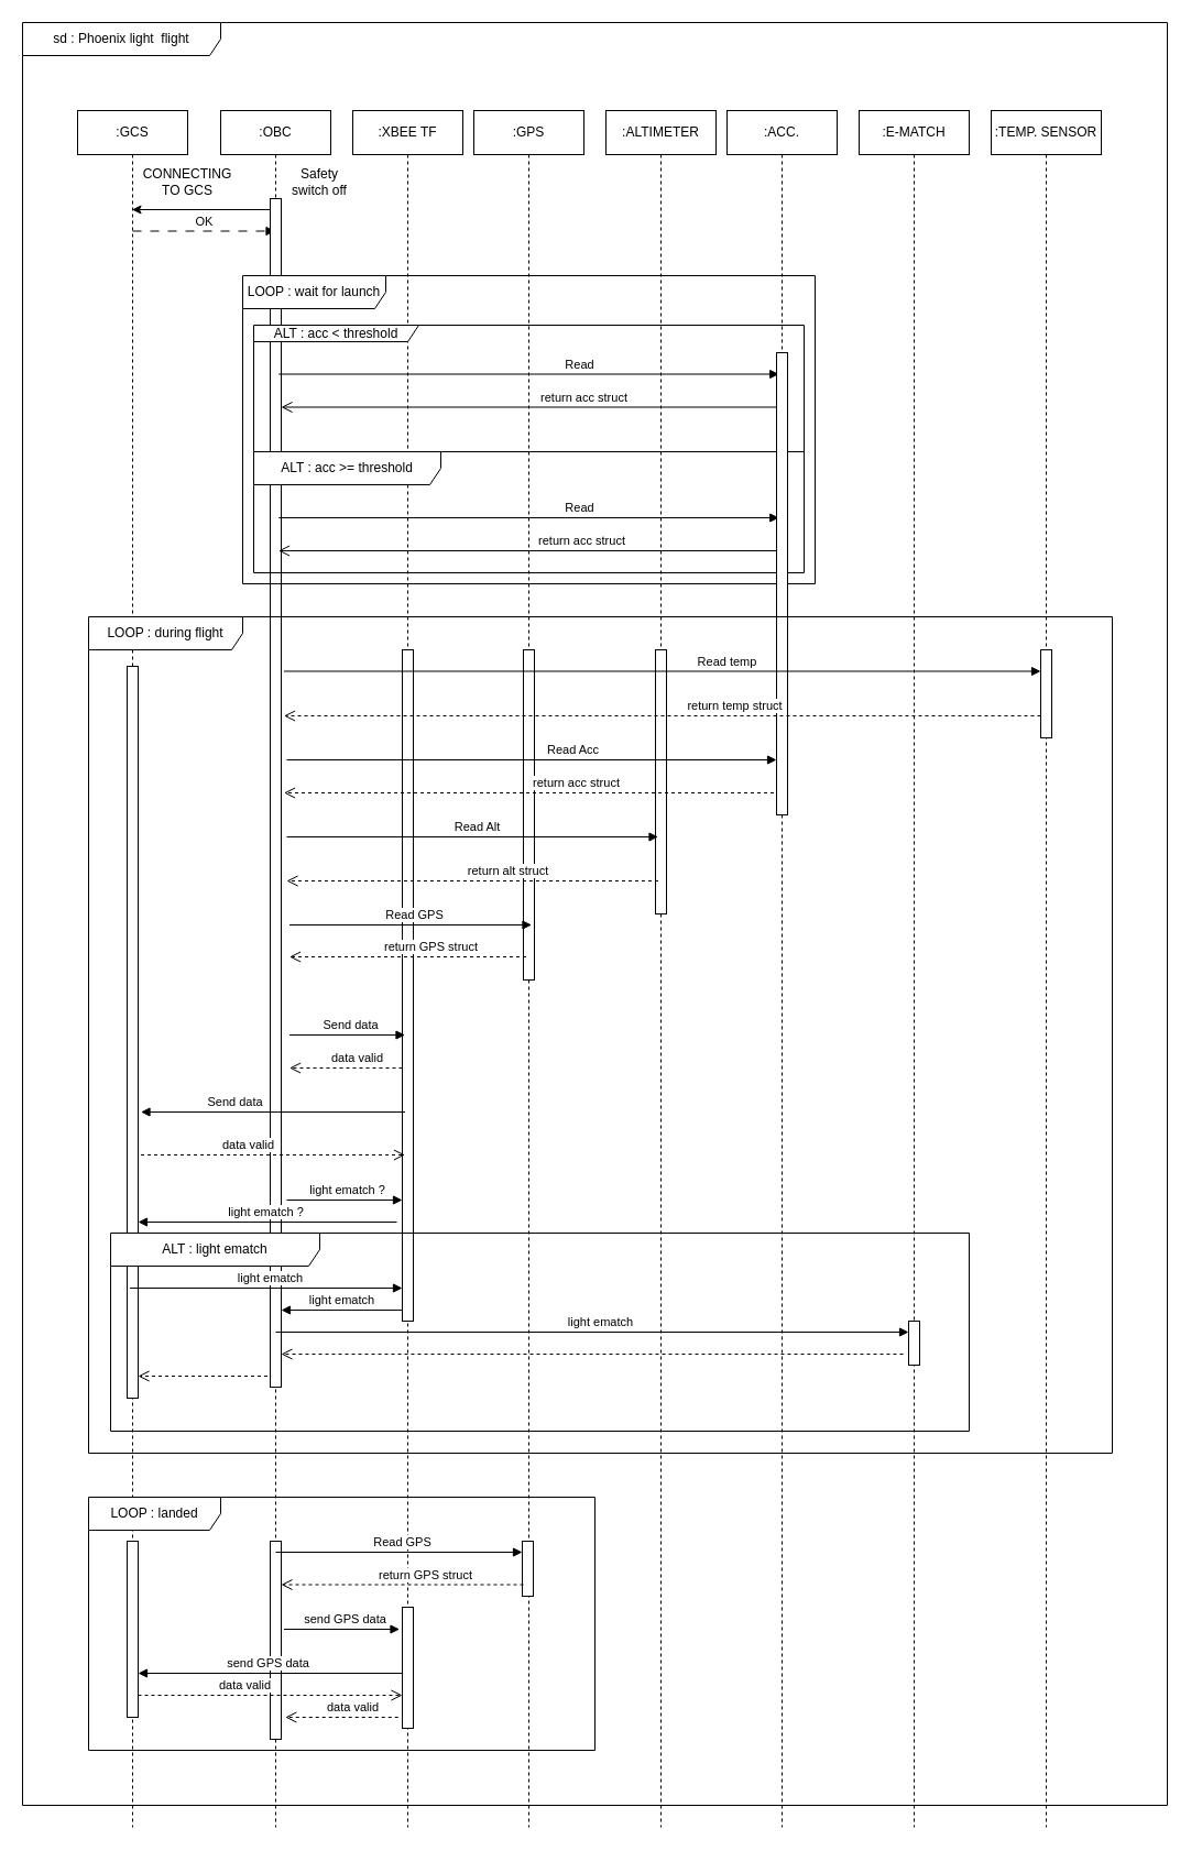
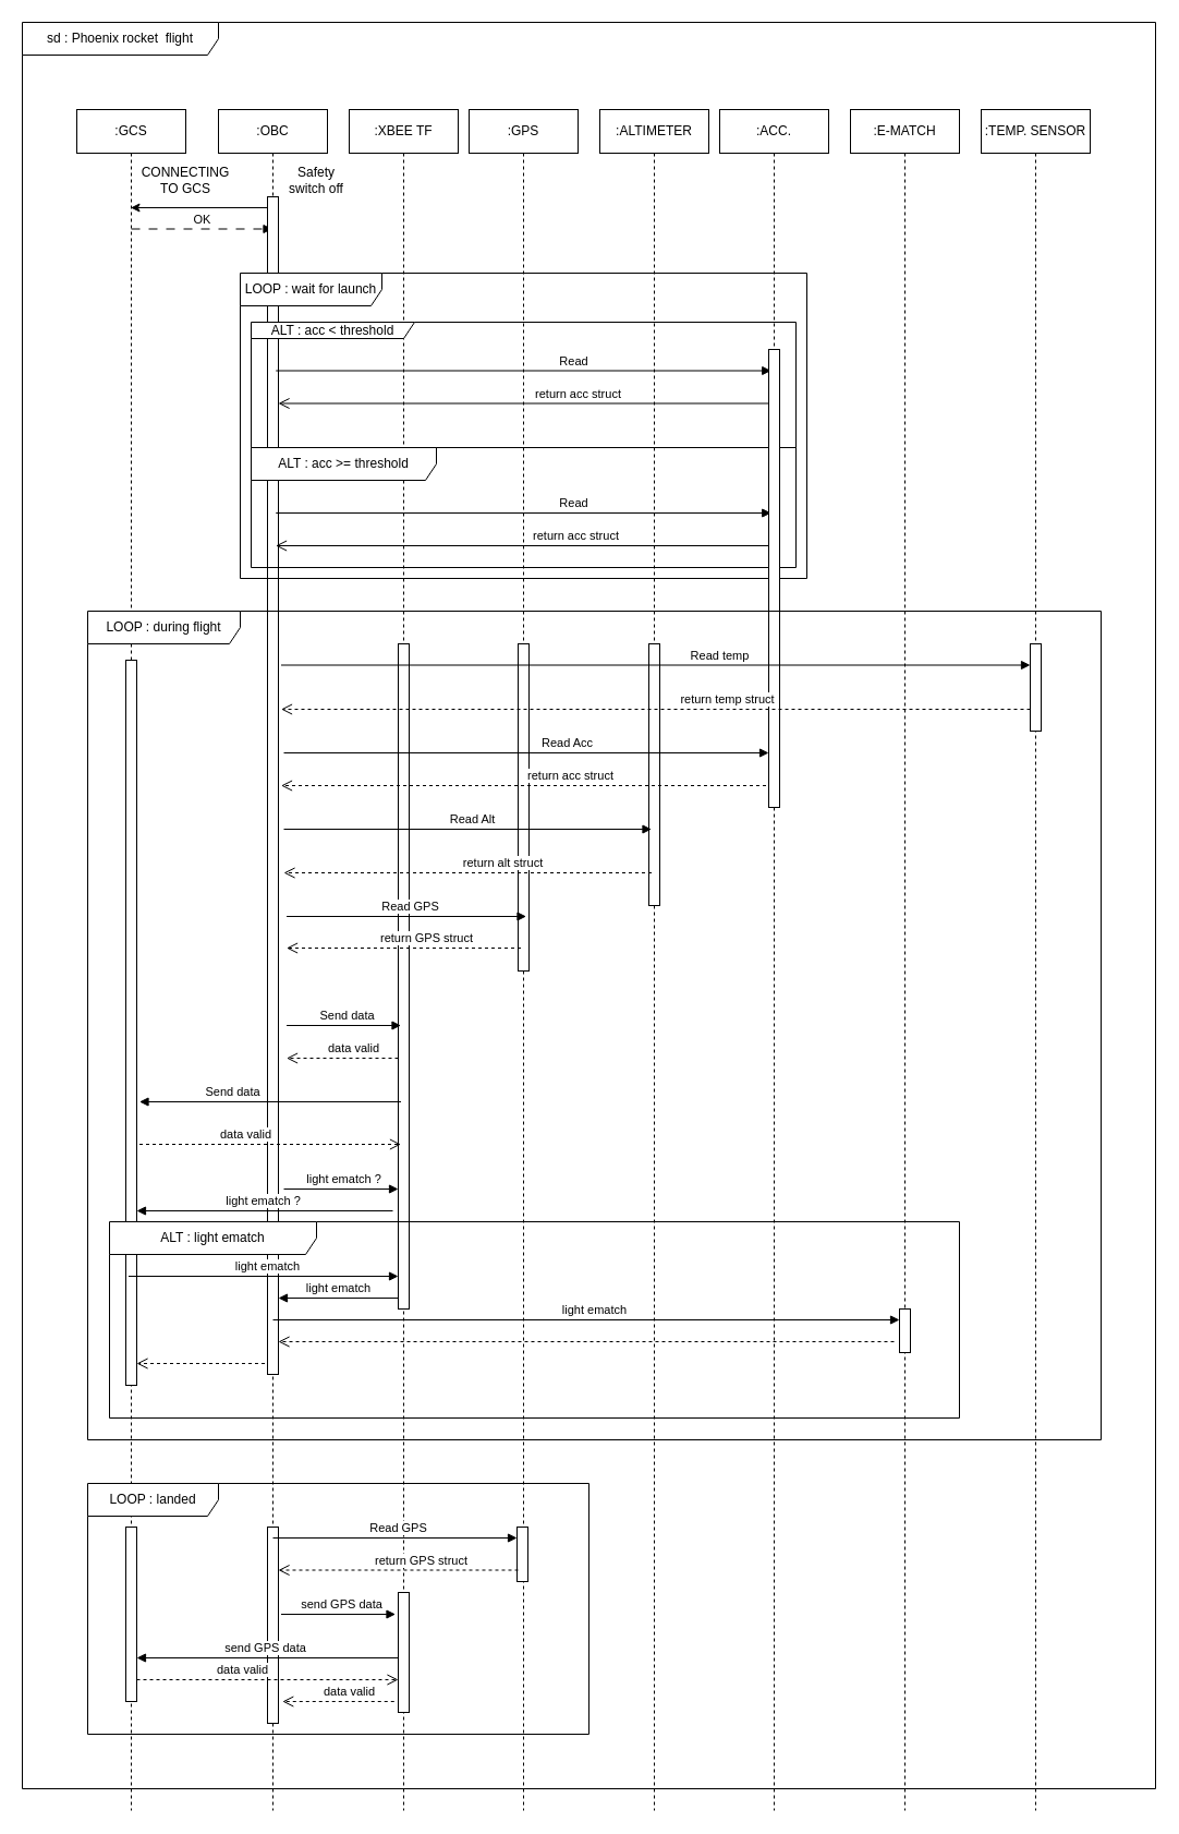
- <mxCell id="63" value="sd : Phoenix light&amp;nbsp; flight" style="shape=umlFrame;whiteSpace=wrap;html=1;pointerEvents=0;width=180;height=30;" vertex="1" parent="1"><mxGeometry x="20" width="1040" height="1620" as="geometry" y="20" /></mxCell>
+ <mxCell id="63" value="sd : Phoenix rocket&amp;nbsp; flight" style="shape=umlFrame;whiteSpace=wrap;html=1;pointerEvents=0;width=180;height=30;" vertex="1" parent="1"><mxGeometry x="20" width="1040" height="1620" as="geometry" y="20" /></mxCell>
